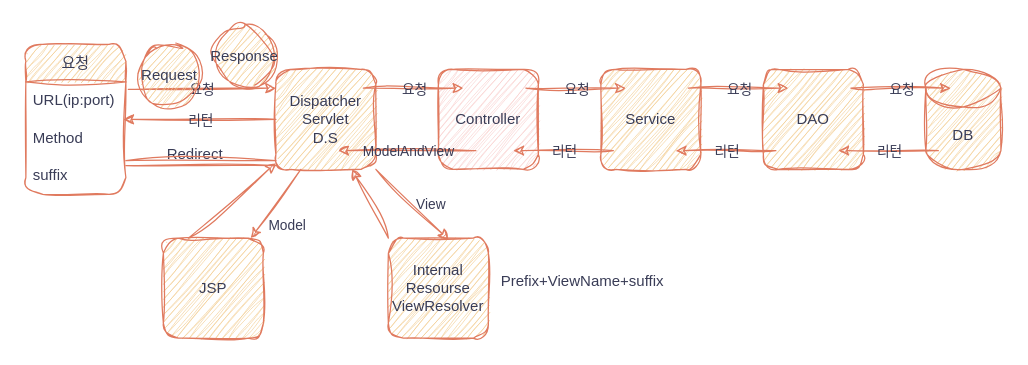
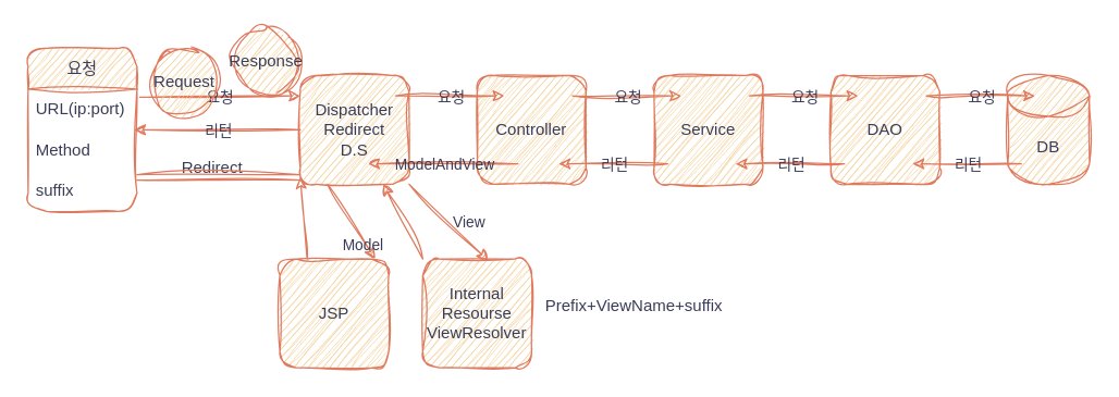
- <mxCell id="7" value="Dispatcher&lt;br&gt;Servlet&lt;br&gt;D.S" style="whiteSpace=wrap;html=1;aspect=fixed;labelBackgroundColor=none;fillColor=#F2CC8F;strokeColor=#E07A5F;fontColor=#393C56;rounded=1;sketch=1;curveFitting=1;jiggle=2;" vertex="1" parent="1"><mxGeometry x="220" y="55" width="80" height="80" as="geometry" /></mxCell>
+ <mxCell id="7" value="Dispatcher&lt;br&gt;Redirect&lt;br&gt;D.S" style="whiteSpace=wrap;html=1;aspect=fixed;labelBackgroundColor=none;fillColor=#F2CC8F;strokeColor=#E07A5F;fontColor=#393C56;rounded=1;sketch=1;curveFitting=1;jiggle=2;" vertex="1" parent="1"><mxGeometry x="220" y="55" width="80" height="80" as="geometry" /></mxCell>
- <mxCell id="4" value="Controller" style="whiteSpace=wrap;html=1;aspect=fixed;labelBackgroundColor=none;fillColor=#f8cecc;strokeColor=#E07A5F;fontColor=#393C56;rounded=1;sketch=1;curveFitting=1;jiggle=2;" vertex="1" parent="1"><mxGeometry x="350" y="55" width="80" height="80" as="geometry" /></mxCell>
+ <mxCell id="4" value="Controller" style="whiteSpace=wrap;html=1;aspect=fixed;labelBackgroundColor=none;fillColor=#F2CC8F;strokeColor=#E07A5F;fontColor=#393C56;rounded=1;sketch=1;curveFitting=1;jiggle=2;" vertex="1" parent="1"><mxGeometry x="350" y="55" width="80" height="80" as="geometry" /></mxCell>
- <mxCell id="6" value="JSP" style="whiteSpace=wrap;html=1;aspect=fixed;labelBackgroundColor=none;fillColor=#F2CC8F;strokeColor=#E07A5F;fontColor=#393C56;rounded=1;sketch=1;curveFitting=1;jiggle=2;" vertex="1" parent="1"><mxGeometry x="130" y="190" width="80" height="80" as="geometry" /></mxCell>
+ <mxCell id="6" value="JSP" style="whiteSpace=wrap;html=1;aspect=fixed;labelBackgroundColor=none;fillColor=#F2CC8F;strokeColor=#E07A5F;fontColor=#393C56;rounded=1;sketch=1;curveFitting=1;jiggle=2;" vertex="1" parent="1"><mxGeometry x="205" y="190" width="80" height="80" as="geometry" /></mxCell>
